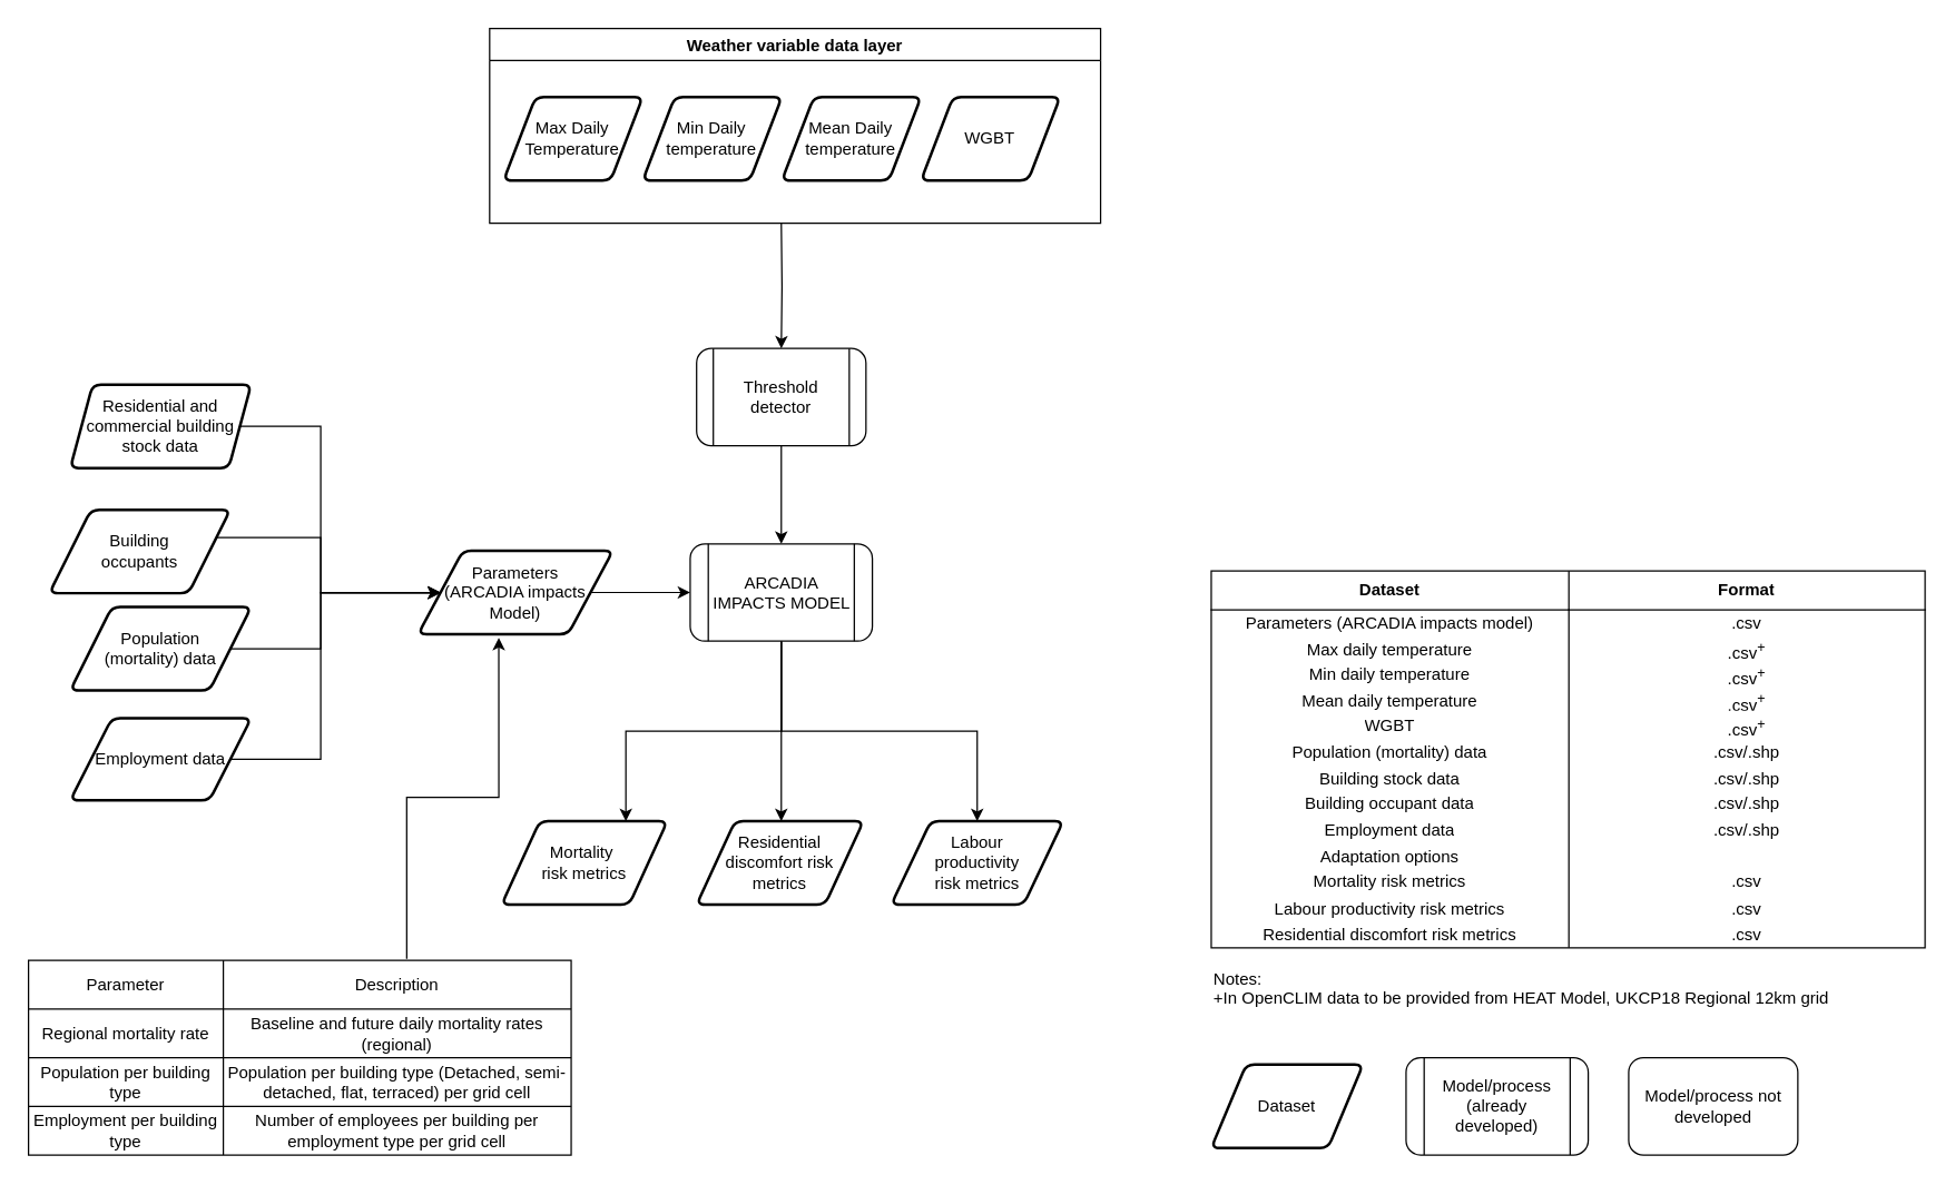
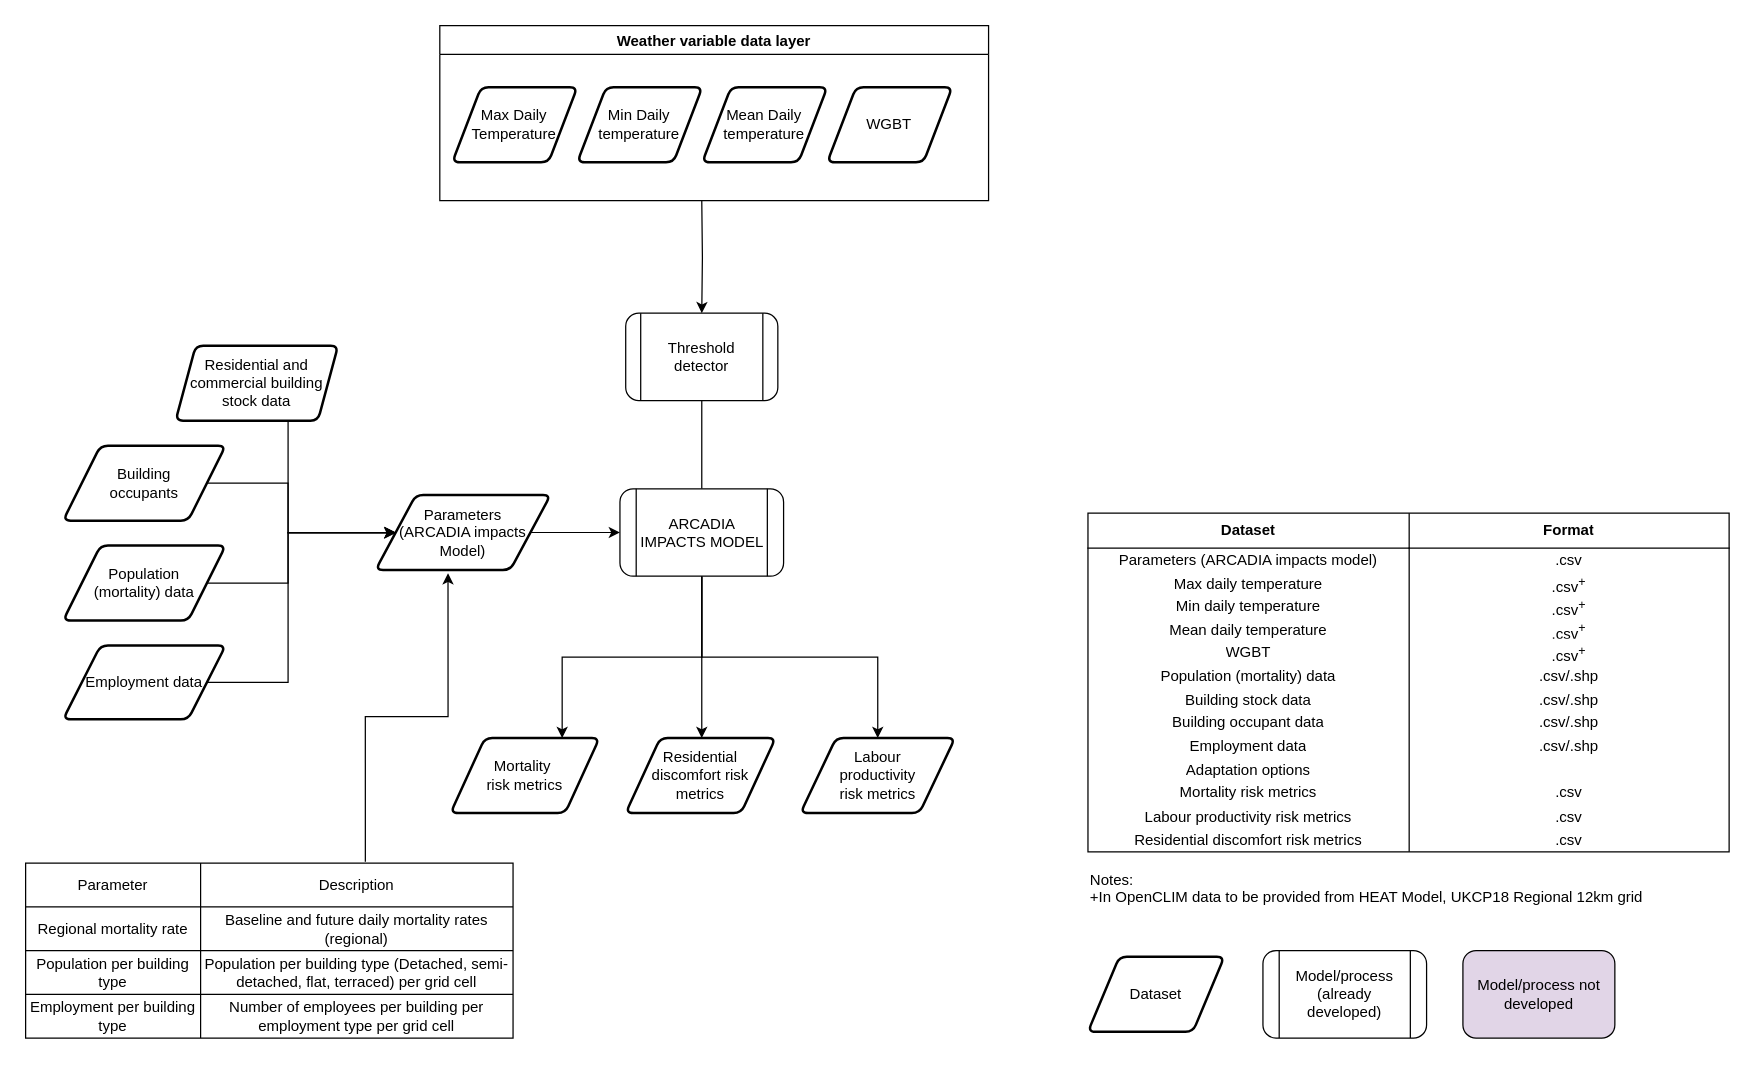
- <mxCell id="83" value="Residential and commercial building stock data" style="shape=parallelogram;html=1;strokeWidth=2;perimeter=parallelogramPerimeter;whiteSpace=wrap;rounded=1;arcSize=12;size=0.124;" vertex="1" parent="1"><mxGeometry x="50" y="276" width="130" height="60" as="geometry" /></mxCell>
+ <mxCell id="83" value="Residential and commercial building stock data" style="shape=parallelogram;html=1;strokeWidth=2;perimeter=parallelogramPerimeter;whiteSpace=wrap;rounded=1;arcSize=12;size=0.124;" vertex="1" parent="1"><mxGeometry x="140" y="276" width="130" height="60" as="geometry" /></mxCell>
- <mxCell id="7" style="edgeStyle=orthogonalEdgeStyle;rounded=0;orthogonalLoop=1;jettySize=auto;html=1;entryX=0.5;entryY=0;entryDx=0;entryDy=0;exitX=0.5;exitY=1;exitDx=0;exitDy=0;" parent="1" target="70" edge="1" source="76"><mxGeometry relative="1" as="geometry"><mxPoint x="560.93" y="350" as="sourcePoint" /><mxPoint x="560.93" y="412.5" as="targetPoint" /></mxGeometry></mxCell>
+ <mxCell id="7" style="edgeStyle=orthogonalEdgeStyle;rounded=0;orthogonalLoop=1;jettySize=auto;html=1;entryX=0.5;entryY=0;entryDx=0;entryDy=0;exitX=0.5;exitY=1;exitDx=0;exitDy=0;endArrow=none;" parent="1" target="70" edge="1" source="76"><mxGeometry relative="1" as="geometry"><mxPoint x="560.93" y="350" as="sourcePoint" /><mxPoint x="560.93" y="412.5" as="targetPoint" /></mxGeometry></mxCell>
- <mxCell id="85" value="Building &lt;br&gt;occupants" style="shape=parallelogram;html=1;strokeWidth=2;perimeter=parallelogramPerimeter;whiteSpace=wrap;rounded=1;arcSize=12;size=0.23;" vertex="1" parent="1"><mxGeometry x="35" y="366" width="130" height="60" as="geometry" /></mxCell>
+ <mxCell id="85" value="Building &lt;br&gt;occupants" style="shape=parallelogram;html=1;strokeWidth=2;perimeter=parallelogramPerimeter;whiteSpace=wrap;rounded=1;arcSize=12;size=0.23;" vertex="1" parent="1"><mxGeometry x="50" y="356" width="130" height="60" as="geometry" /></mxCell>
- <mxCell id="73" value="Model/process not developed" style="rounded=1;whiteSpace=wrap;html=1;fontSize=12;glass=0;strokeWidth=1;shadow=0;" parent="1" vertex="1"><mxGeometry x="1170" y="760" width="121.57" height="70" as="geometry" /></mxCell>
+ <mxCell id="73" value="Model/process not developed" style="rounded=1;whiteSpace=wrap;html=1;fontSize=12;glass=0;strokeWidth=1;shadow=0;fillColor=#e1d5e7;" parent="1" vertex="1"><mxGeometry x="1170" y="760" width="121.57" height="70" as="geometry" /></mxCell>
